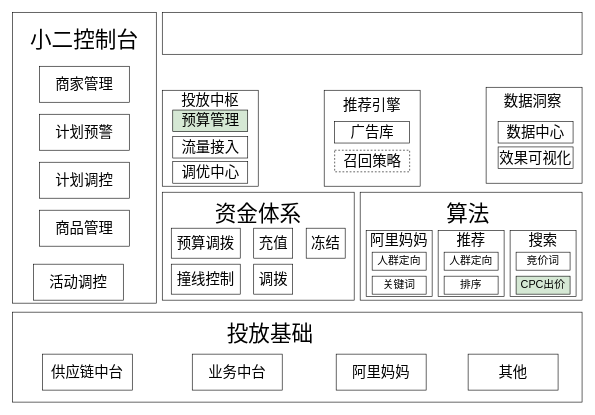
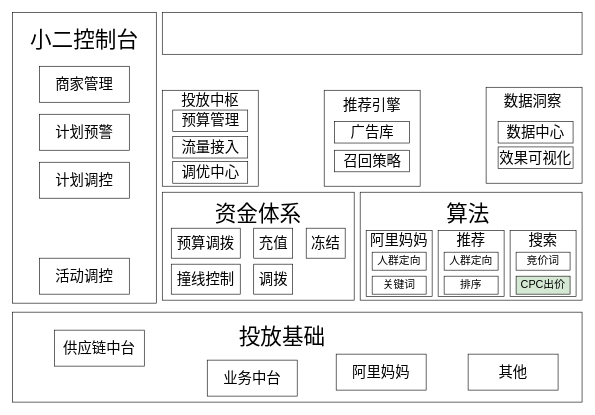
- <mxCell id="38" value="&lt;font style=&quot;font-size: 24px;&quot;&gt;预算管理&lt;/font&gt;" style="rounded=0;whiteSpace=wrap;html=1;fillColor=#d5e8d4;" vertex="1" parent="1"><mxGeometry x="287.5" y="183" width="125" height="36" as="geometry" /></mxCell>
+ <mxCell id="38" value="&lt;font style=&quot;font-size: 24px;&quot;&gt;预算管理&lt;/font&gt;" style="rounded=0;whiteSpace=wrap;html=1;" vertex="1" parent="1"><mxGeometry x="287.5" y="183" width="125" height="36" as="geometry" /></mxCell>
- <mxCell id="44" value="&lt;font style=&quot;font-size: 24px;&quot;&gt;召回策略&lt;/font&gt;" style="rounded=0;whiteSpace=wrap;html=1;dashed=1;" vertex="1" parent="1"><mxGeometry x="557.5" y="250" width="125" height="36" as="geometry" /></mxCell>
+ <mxCell id="44" value="&lt;font style=&quot;font-size: 24px;&quot;&gt;召回策略&lt;/font&gt;" style="rounded=0;whiteSpace=wrap;html=1;" vertex="1" parent="1"><mxGeometry x="557.5" y="250" width="125" height="36" as="geometry" /></mxCell>
- <mxCell id="12" value="&lt;span style=&quot;font-size: 24px;&quot;&gt;商品管理&lt;/span&gt;" style="rounded=0;whiteSpace=wrap;html=1;" vertex="1" parent="1"><mxGeometry x="65" y="350" width="150" height="60" as="geometry" /></mxCell>
- <mxCell id="13" value="&lt;span style=&quot;font-size: 24px;&quot;&gt;活动调控&lt;/span&gt;" style="rounded=0;whiteSpace=wrap;html=1;" vertex="1" parent="1"><mxGeometry x="55" y="440" width="150" height="60" as="geometry" /></mxCell>
+ <mxCell id="13" value="&lt;span style=&quot;font-size: 24px;&quot;&gt;活动调控&lt;/span&gt;" style="rounded=0;whiteSpace=wrap;html=1;" vertex="1" parent="1"><mxGeometry x="65" y="430" width="150" height="60" as="geometry" /></mxCell>
- <mxCell id="7" value="&lt;font style=&quot;font-size: 36px;&quot;&gt;投放基础&lt;/font&gt;" style="text;html=1;strokeColor=none;fillColor=none;align=center;verticalAlign=middle;whiteSpace=wrap;rounded=0;" vertex="1" parent="1"><mxGeometry x="370" y="540" width="160" height="30" as="geometry" /></mxCell>
+ <mxCell id="7" value="&lt;font style=&quot;font-size: 36px;&quot;&gt;投放基础&lt;/font&gt;" style="text;html=1;strokeColor=none;fillColor=none;align=center;verticalAlign=middle;whiteSpace=wrap;rounded=0;" vertex="1" parent="1"><mxGeometry x="390" y="545" width="160" height="30" as="geometry" /></mxCell>
- <mxCell id="3" value="&lt;font style=&quot;font-size: 24px;&quot;&gt;供应链中台&lt;/font&gt;" style="rounded=0;whiteSpace=wrap;html=1;" vertex="1" parent="1"><mxGeometry x="70" y="590" width="150" height="60" as="geometry" /></mxCell>
+ <mxCell id="3" value="&lt;font style=&quot;font-size: 24px;&quot;&gt;供应链中台&lt;/font&gt;" style="rounded=0;whiteSpace=wrap;html=1;" vertex="1" parent="1"><mxGeometry x="90" y="550" width="150" height="60" as="geometry" /></mxCell>
- <mxCell id="4" value="&lt;font style=&quot;font-size: 24px;&quot;&gt;业务中台&lt;/font&gt;" style="rounded=0;whiteSpace=wrap;html=1;" vertex="1" parent="1"><mxGeometry x="320" y="590" width="150" height="60" as="geometry" /></mxCell>
+ <mxCell id="4" value="&lt;font style=&quot;font-size: 24px;&quot;&gt;业务中台&lt;/font&gt;" style="rounded=0;whiteSpace=wrap;html=1;" vertex="1" parent="1"><mxGeometry x="345" y="600" width="150" height="60" as="geometry" /></mxCell>
